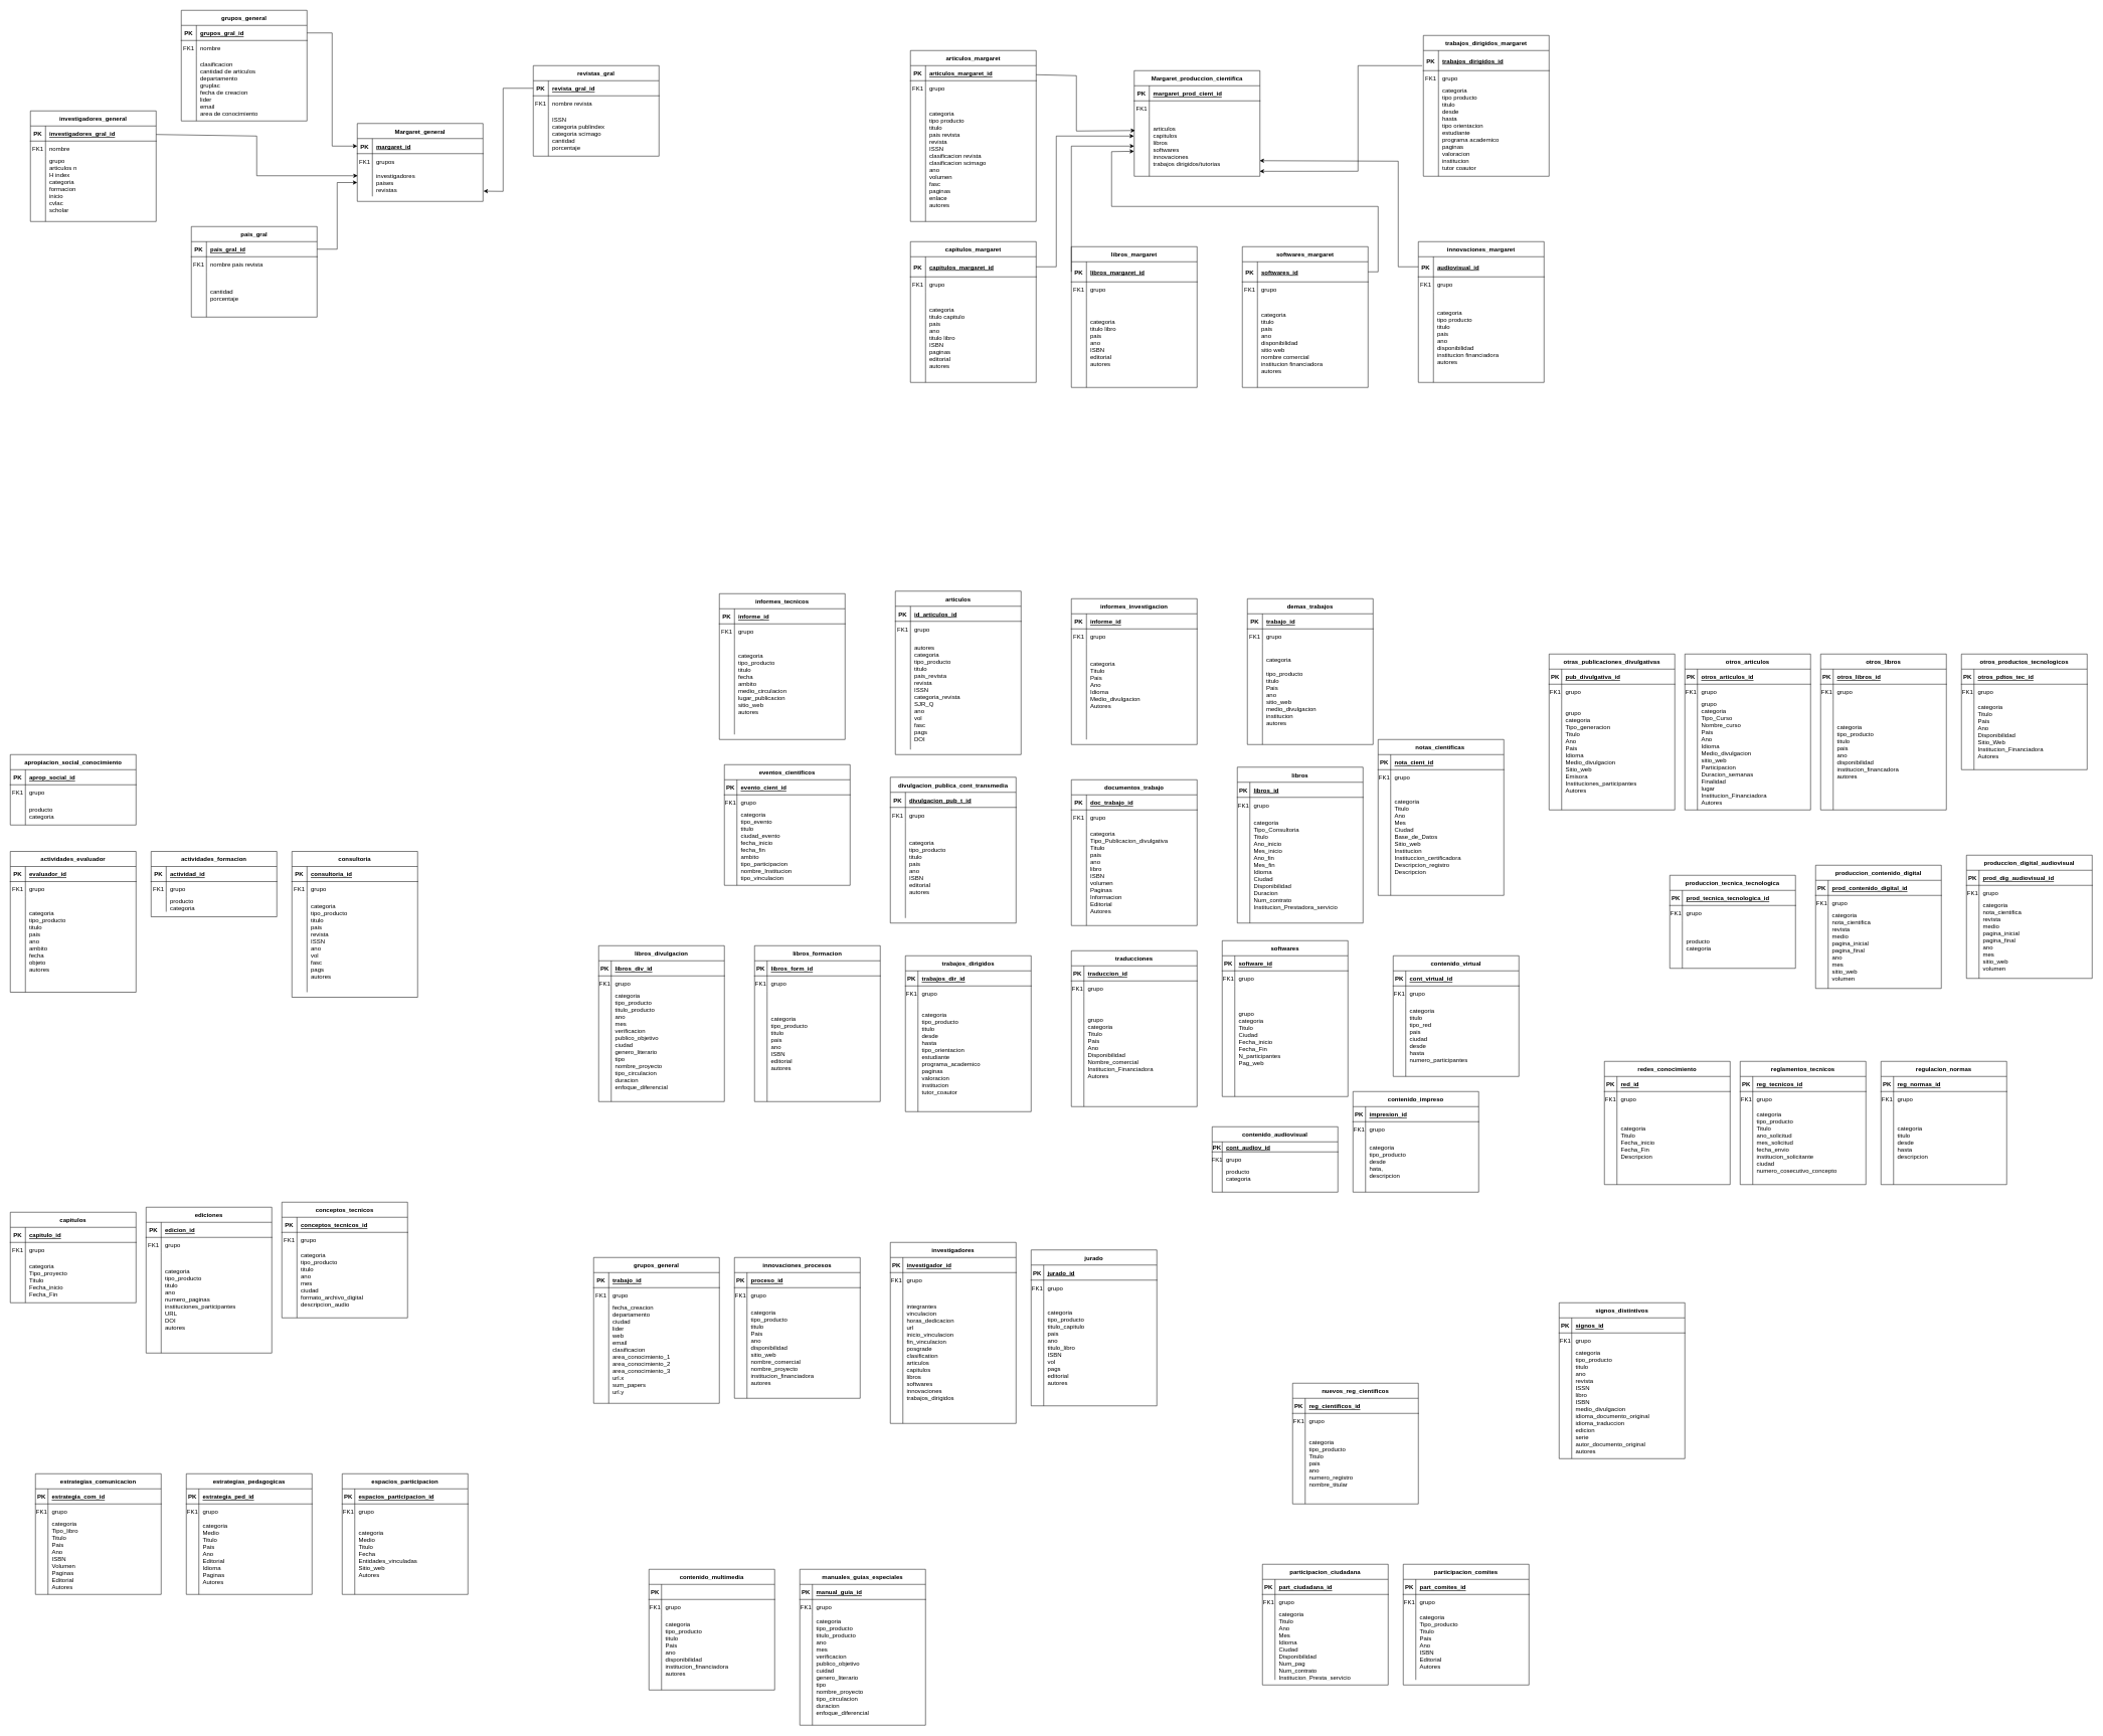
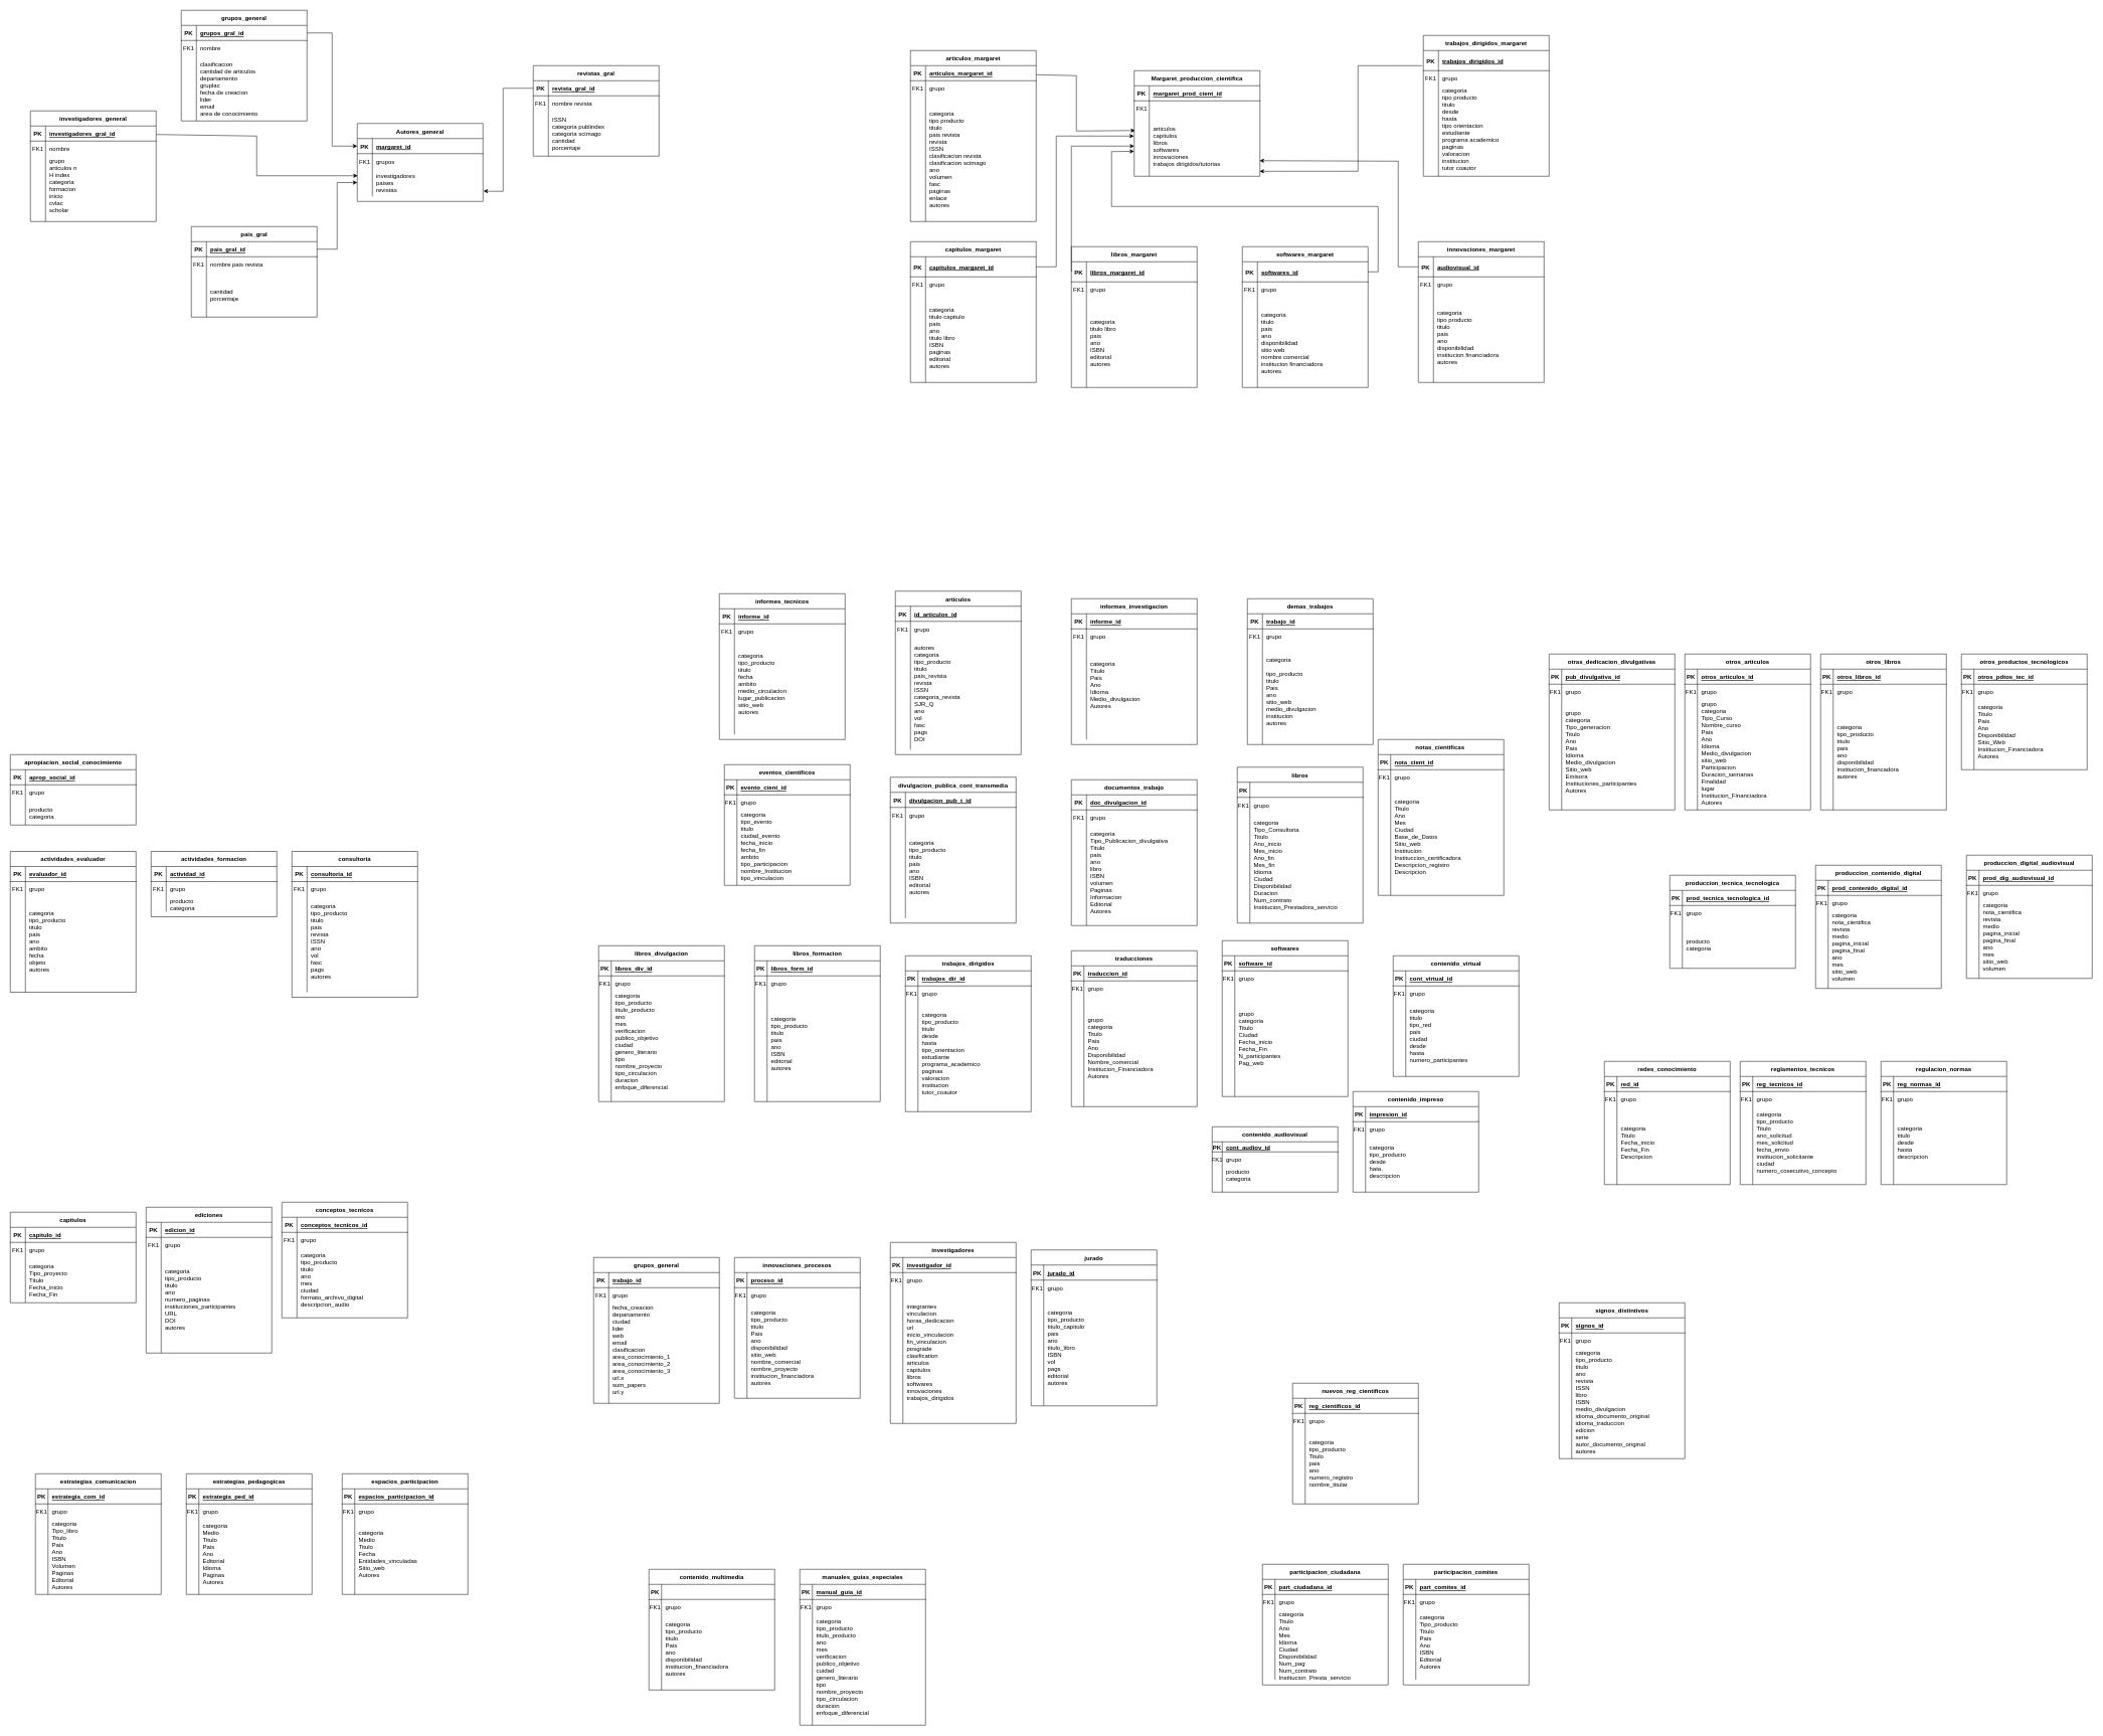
- <mxCell id="2" value="Margaret_general" style="shape=table;startSize=30;container=1;collapsible=1;childLayout=tableLayout;fixedRows=1;rowLines=0;fontStyle=1;align=center;resizeLast=1;" parent="1" vertex="1"><mxGeometry x="710" y="245" width="250" height="155" as="geometry" /></mxCell>
+ <mxCell id="2" value="Autores_general" style="shape=table;startSize=30;container=1;collapsible=1;childLayout=tableLayout;fixedRows=1;rowLines=0;fontStyle=1;align=center;resizeLast=1;" parent="1" vertex="1"><mxGeometry x="710" y="245" width="250" height="155" as="geometry" /></mxCell>
- <mxCell id="321" value="otras_publicaciones_divulgativas" style="shape=table;startSize=30;container=1;collapsible=1;childLayout=tableLayout;fixedRows=1;rowLines=0;fontStyle=1;align=center;resizeLast=1;" vertex="1" parent="1"><mxGeometry x="3080" y="1300" width="250" height="310" as="geometry" /></mxCell>
+ <mxCell id="321" value="otras_dedicacion_divulgativas" style="shape=table;startSize=30;container=1;collapsible=1;childLayout=tableLayout;fixedRows=1;rowLines=0;fontStyle=1;align=center;resizeLast=1;" vertex="1" parent="1"><mxGeometry x="3080" y="1300" width="250" height="310" as="geometry" /></mxCell>
- <mxCell id="284" value="libros_id" style="shape=partialRectangle;overflow=hidden;connectable=0;fillColor=none;top=0;left=0;bottom=0;right=0;align=left;spacingLeft=6;fontStyle=5;" vertex="1" parent="282"><mxGeometry x="25" width="225" height="30" as="geometry"><mxRectangle width="225" height="30" as="alternateBounds" /></mxGeometry></mxCell>
- <mxCell id="105" value="doc_trabajo_id" style="shape=partialRectangle;overflow=hidden;connectable=0;fillColor=none;top=0;left=0;bottom=0;right=0;align=left;spacingLeft=6;fontStyle=5;" vertex="1" parent="103"><mxGeometry x="30" width="220" height="30" as="geometry"><mxRectangle width="220" height="30" as="alternateBounds" /></mxGeometry></mxCell>
+ <mxCell id="105" value="doc_divulgacion_id" style="shape=partialRectangle;overflow=hidden;connectable=0;fillColor=none;top=0;left=0;bottom=0;right=0;align=left;spacingLeft=6;fontStyle=5;" vertex="1" parent="103"><mxGeometry x="30" width="220" height="30" as="geometry"><mxRectangle width="220" height="30" as="alternateBounds" /></mxGeometry></mxCell>
